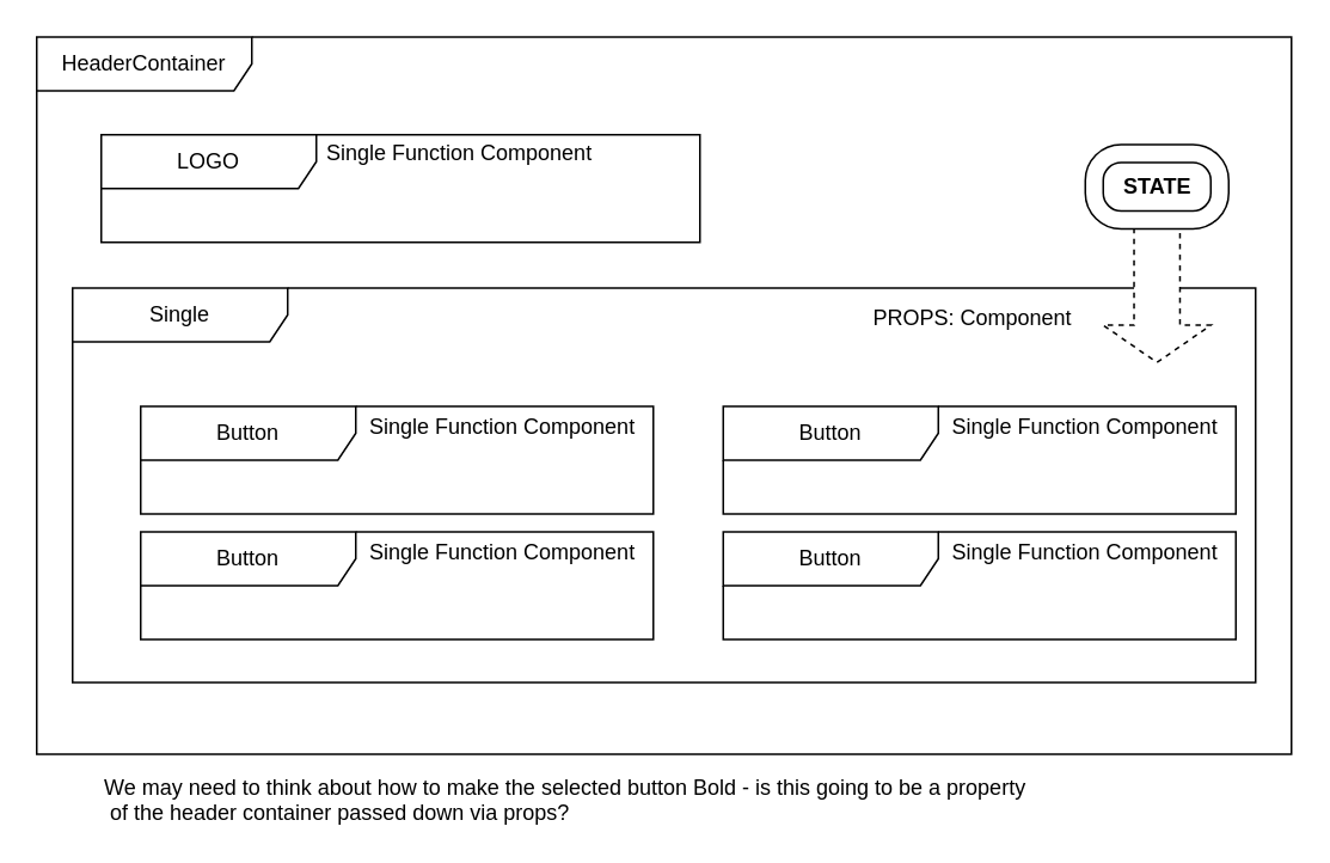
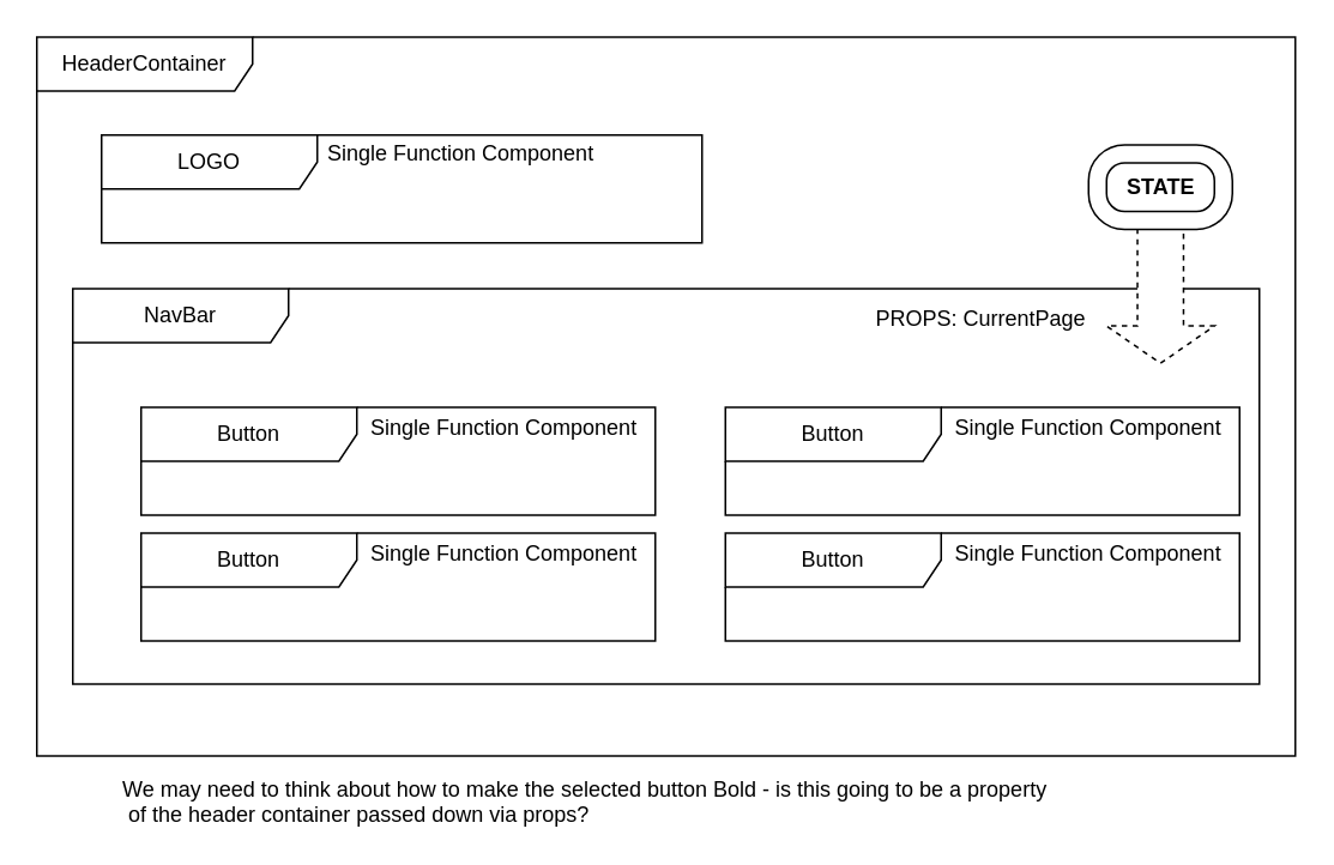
- <mxCell id="4" value="Single" style="shape=umlFrame;whiteSpace=wrap;html=1;width=120;height=30;" vertex="1" parent="1"><mxGeometry x="40" y="160" width="660" height="220" as="geometry" /></mxCell>
+ <mxCell id="4" value="NavBar" style="shape=umlFrame;whiteSpace=wrap;html=1;width=120;height=30;" vertex="1" parent="1"><mxGeometry x="40" y="160" width="660" height="220" as="geometry" /></mxCell>
- <mxCell id="23" value="PROPS: Component" style="text;html=1;resizable=0;points=[];autosize=1;align=left;verticalAlign=top;spacingTop=-4;" vertex="1" parent="1"><mxGeometry x="485" y="166.5" width="130" height="20" as="geometry" /></mxCell>
+ <mxCell id="23" value="PROPS: CurrentPage" style="text;html=1;resizable=0;points=[];autosize=1;align=left;verticalAlign=top;spacingTop=-4;" vertex="1" parent="1"><mxGeometry x="485" y="166.5" width="130" height="20" as="geometry" /></mxCell>
- <mxCell id="22" value="We may need to think about how to make the selected button Bold - is this going to be a property&lt;br&gt;&amp;nbsp;of the header container passed down via props?" style="text;html=1;resizable=0;points=[];autosize=1;align=left;verticalAlign=top;spacingTop=-4;" vertex="1" parent="1"><mxGeometry x="56" y="429" width="530" height="30" as="geometry" /></mxCell>
+ <mxCell id="22" value="We may need to think about how to make the selected button Bold - is this going to be a property&lt;br&gt;&amp;nbsp;of the header container passed down via props?" style="text;html=1;resizable=0;points=[];autosize=1;align=left;verticalAlign=top;spacingTop=-4;" vertex="1" parent="1"><mxGeometry x="66" y="429" width="530" height="30" as="geometry" /></mxCell>
